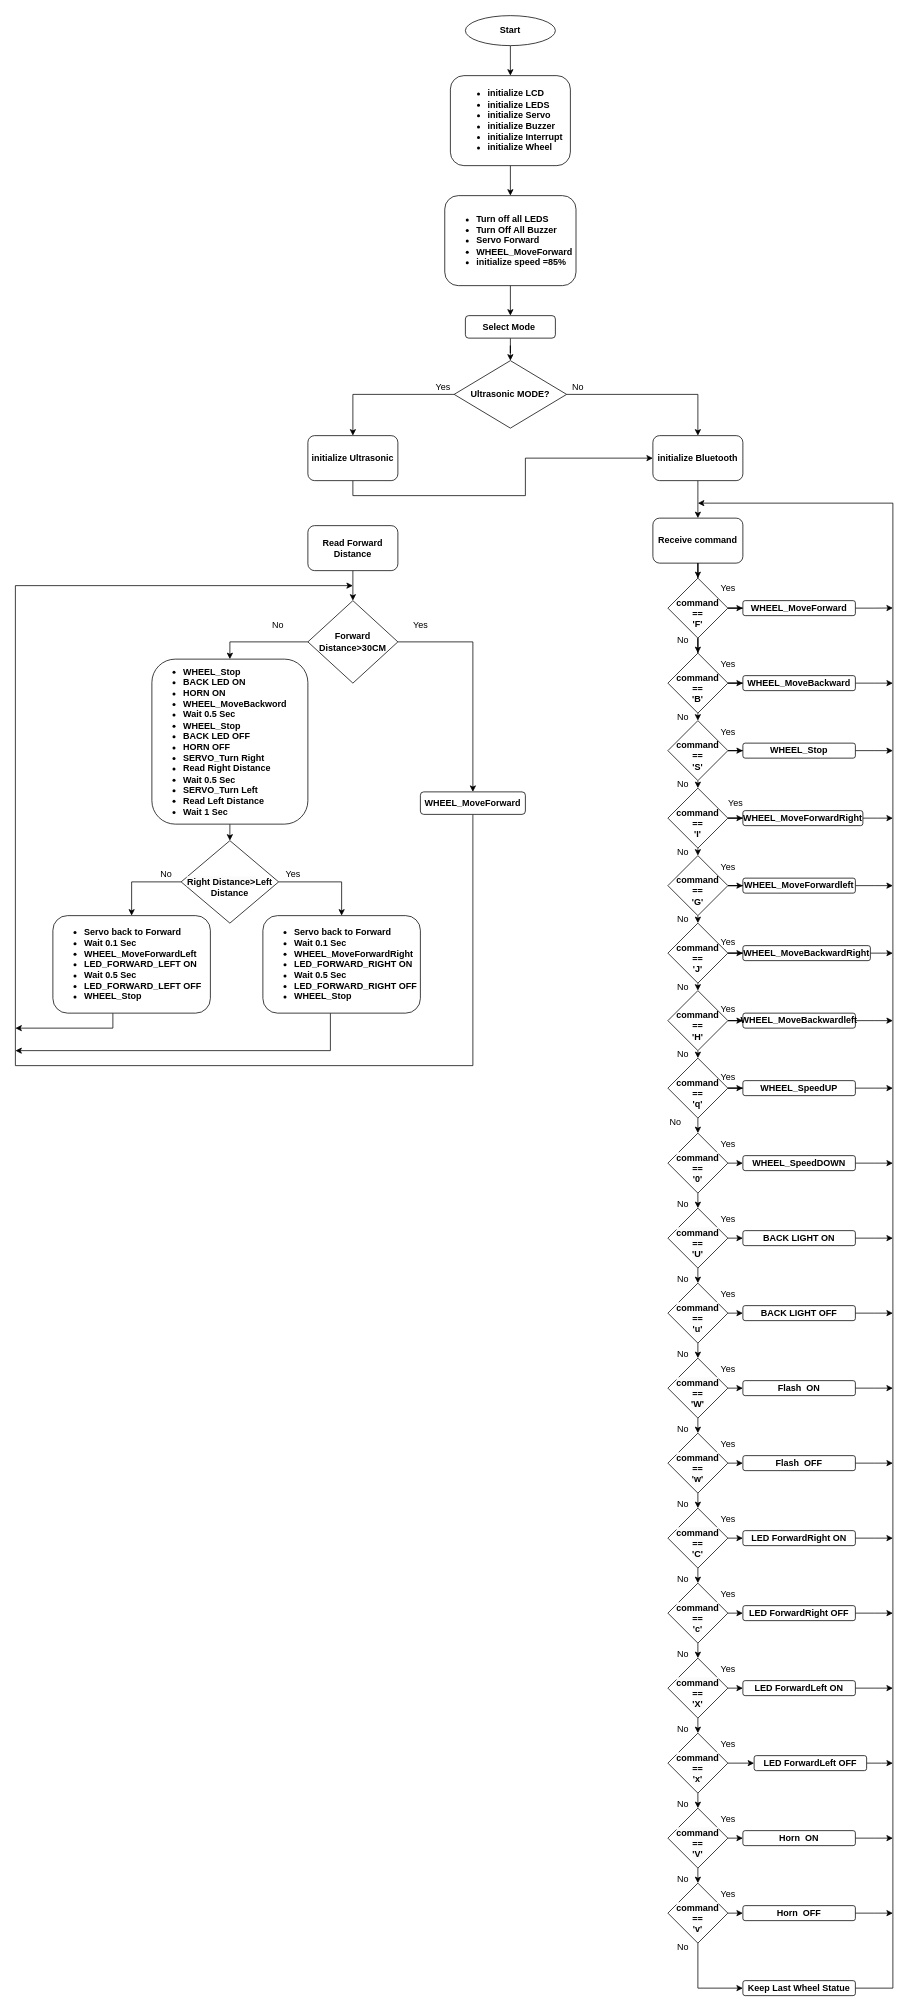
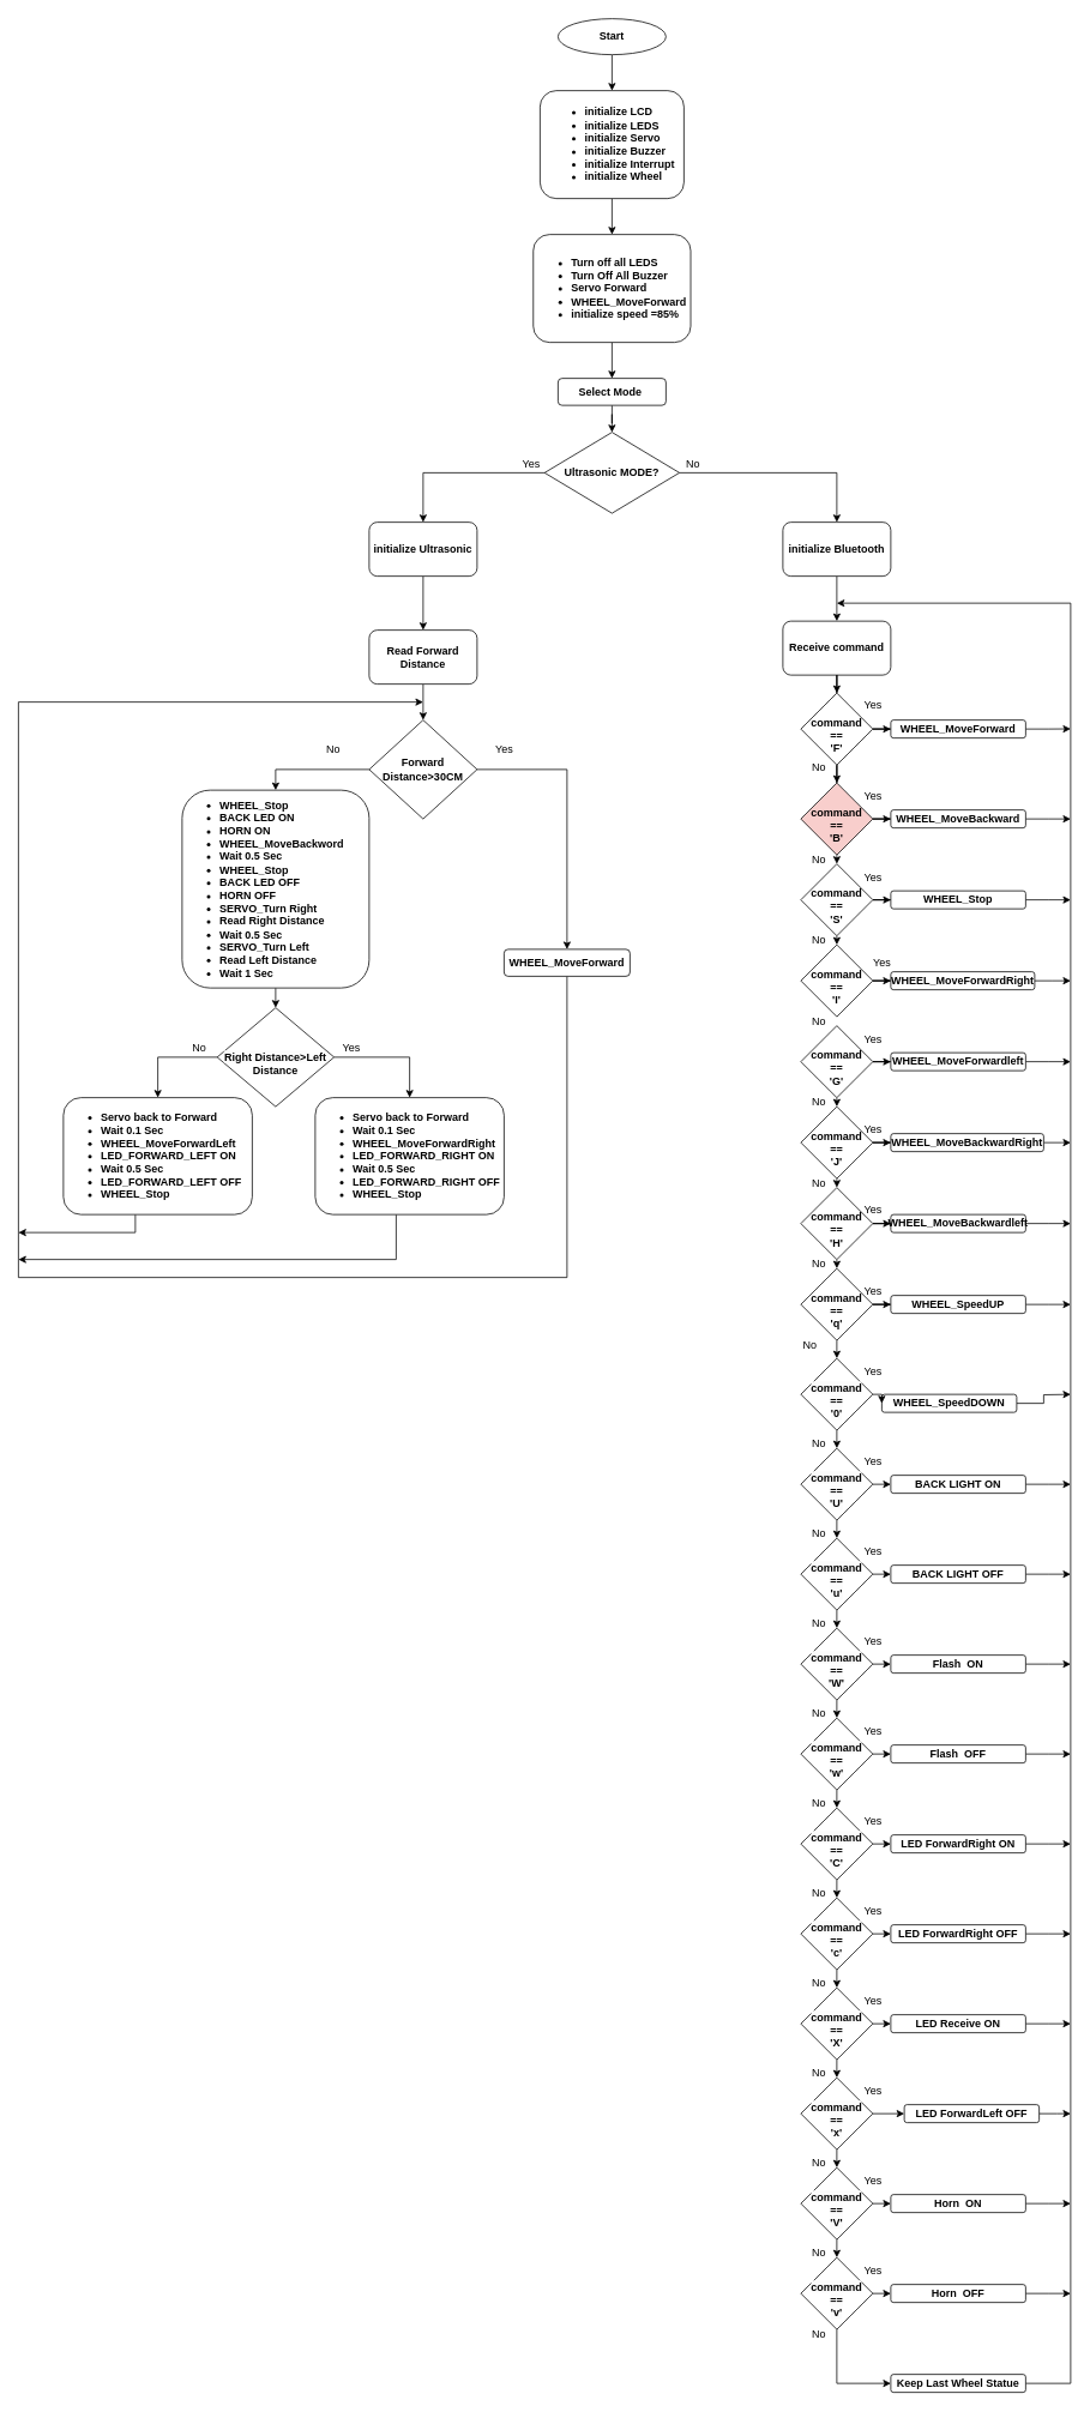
- <mxCell id="51" style="edgeStyle=orthogonalEdgeStyle;rounded=0;orthogonalLoop=1;jettySize=auto;html=1;exitX=0.5;exitY=1;exitDx=0;exitDy=0;" parent="1" source="52" target="50" edge="1"><mxGeometry relative="1" as="geometry" /></mxCell>
+ <mxCell id="51" style="edgeStyle=orthogonalEdgeStyle;rounded=0;orthogonalLoop=1;jettySize=auto;html=1;exitX=0.5;exitY=1;exitDx=0;exitDy=0;entryX=0.5;entryY=0;entryDx=0;entryDy=0;" parent="1" source="52" target="54" edge="1"><mxGeometry relative="1" as="geometry" /></mxCell>
- <mxCell id="14" value="&lt;b&gt;&lt;br&gt;command&lt;br style=&quot;border-color: var(--border-color);&quot;&gt;==&lt;br style=&quot;border-color: var(--border-color);&quot;&gt;'B'&lt;/b&gt;" style="rhombus;whiteSpace=wrap;html=1;" parent="1" vertex="1"><mxGeometry x="890" y="870" width="80" height="80" as="geometry" /></mxCell>
+ <mxCell id="14" value="&lt;b&gt;&lt;br&gt;command&lt;br style=&quot;border-color: var(--border-color);&quot;&gt;==&lt;br style=&quot;border-color: var(--border-color);&quot;&gt;'B'&lt;/b&gt;" style="rhombus;whiteSpace=wrap;html=1;fillColor=#f8cecc;" parent="1" vertex="1"><mxGeometry x="890" y="870" width="80" height="80" as="geometry" /></mxCell>
- <mxCell id="23" style="edgeStyle=orthogonalEdgeStyle;rounded=0;orthogonalLoop=1;jettySize=auto;html=1;exitX=0.5;exitY=1;exitDx=0;exitDy=0;entryX=0.5;entryY=0;entryDx=0;entryDy=0;" parent="1" source="24" target="29" edge="1"><mxGeometry relative="1" as="geometry" /></mxCell>
- <mxCell id="48" value="&lt;b&gt;WHEEL_SpeedDOWN&lt;/b&gt;" style="rounded=1;whiteSpace=wrap;html=1;" parent="1" vertex="1"><mxGeometry x="990" y="1540" width="150" height="20" as="geometry" /></mxCell>
+ <mxCell id="48" value="&lt;b&gt;WHEEL_SpeedDOWN&lt;/b&gt;" style="rounded=1;whiteSpace=wrap;html=1;" parent="1" vertex="1"><mxGeometry x="980" y="1550" width="150" height="20" as="geometry" /></mxCell>
- <mxCell id="145" value="&lt;b&gt;LED ForwardLeft ON&lt;/b&gt;" style="rounded=1;whiteSpace=wrap;html=1;" parent="1" vertex="1"><mxGeometry x="990" y="2240" width="150" height="20" as="geometry" /></mxCell>
+ <mxCell id="145" value="&lt;b&gt;LED Receive ON&lt;/b&gt;" style="rounded=1;whiteSpace=wrap;html=1;" parent="1" vertex="1"><mxGeometry x="990" y="2240" width="150" height="20" as="geometry" /></mxCell>
